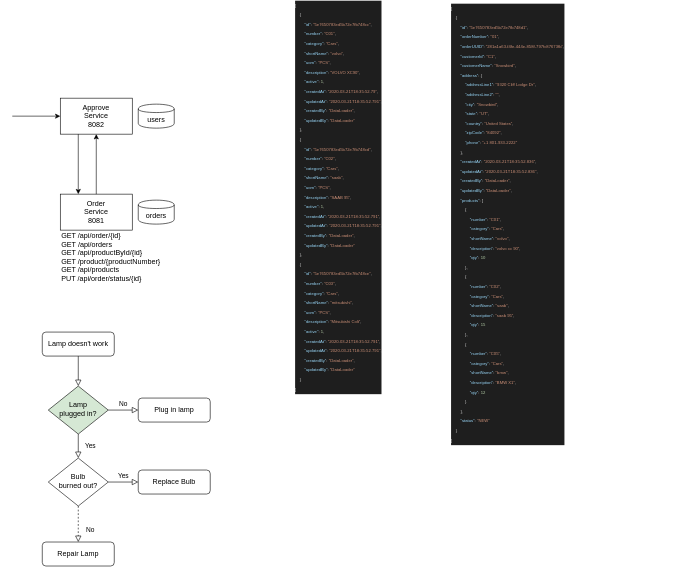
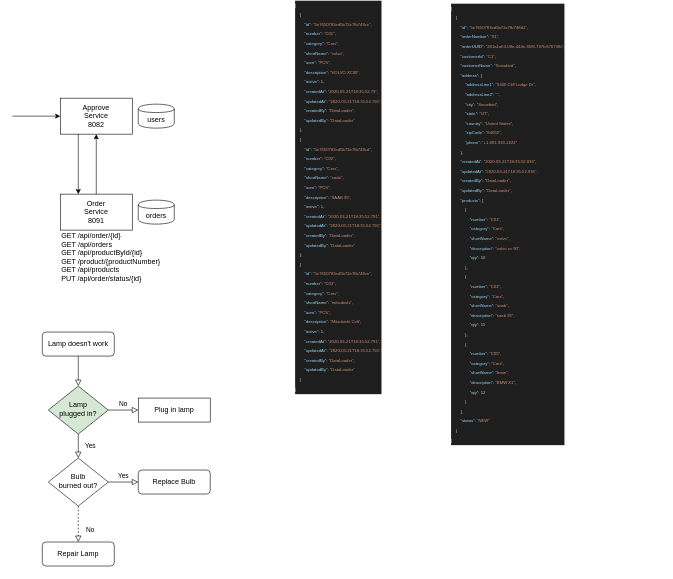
- <mxCell id="13" value="Order&lt;br&gt;Service&lt;br&gt;8081" style="rounded=0;whiteSpace=wrap;html=1;" vertex="1" parent="1"><mxGeometry x="100" y="320" width="120" height="60" as="geometry" /></mxCell>
+ <mxCell id="13" value="Order&lt;br&gt;Service&lt;br&gt;8091" style="rounded=0;whiteSpace=wrap;html=1;" vertex="1" parent="1"><mxGeometry x="100" y="320" width="120" height="60" as="geometry" /></mxCell>
- <mxCell id="7" value="Plug in lamp" style="rounded=1;whiteSpace=wrap;html=1;fontSize=12;glass=0;strokeWidth=1;shadow=0;" parent="1" vertex="1"><mxGeometry x="230" y="660" width="120" height="40" as="geometry" /></mxCell>
+ <mxCell id="7" value="Plug in lamp" style="whiteSpace=wrap;html=1;fontSize=12;glass=0;strokeWidth=1;shadow=0;rounded=0;" parent="1" vertex="1"><mxGeometry x="230" y="660" width="120" height="40" as="geometry" /></mxCell>
